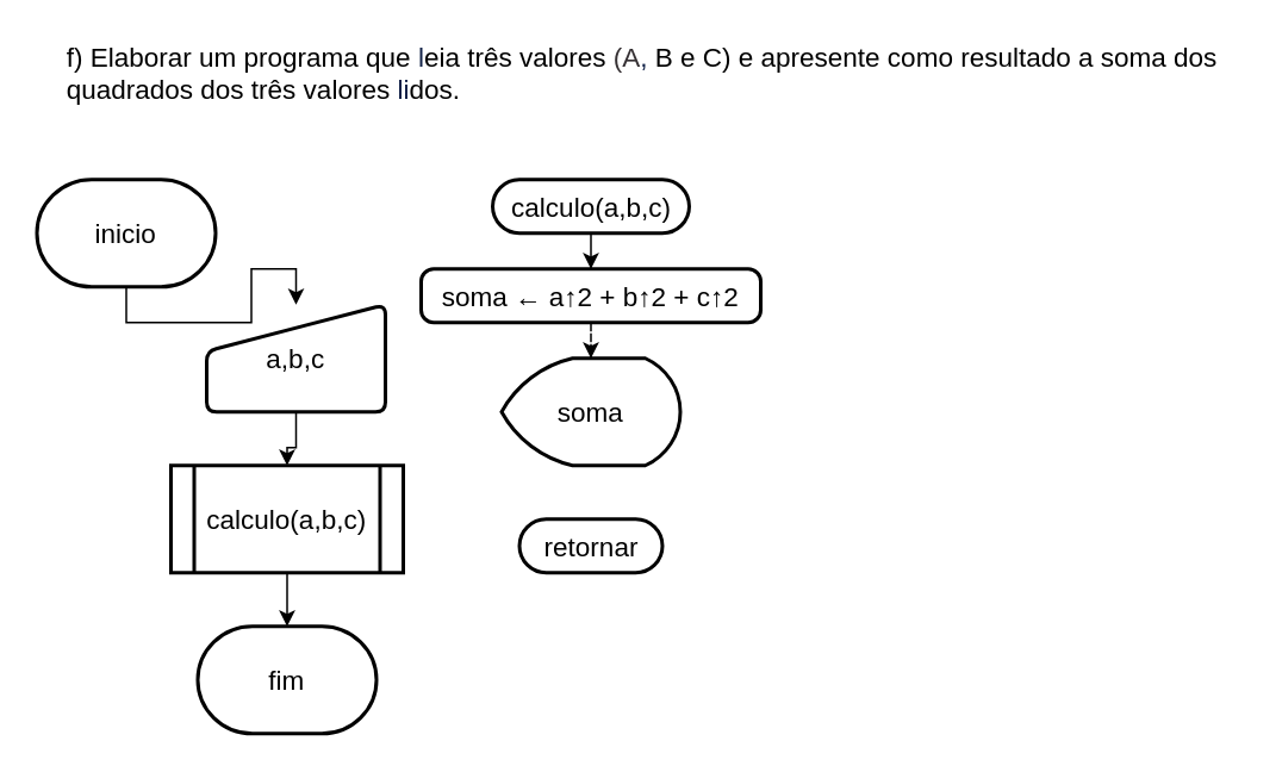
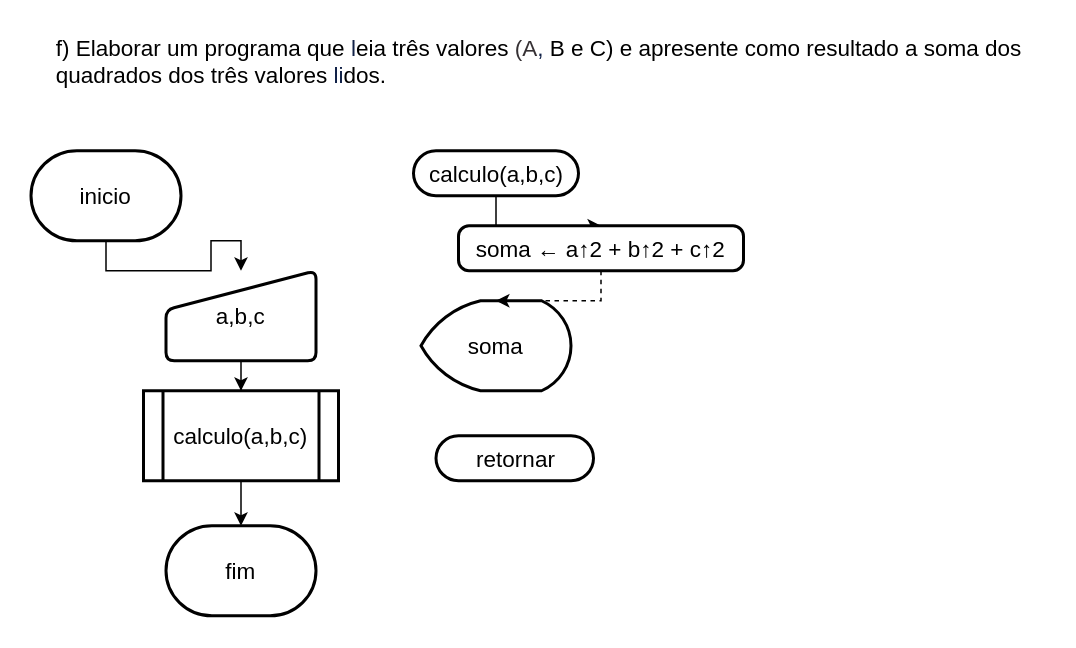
- <mxCell id="13" value="soma ← a↑2 + b↑2 + c↑2" style="rounded=1;whiteSpace=wrap;html=1;absoluteArcSize=1;arcSize=14;strokeWidth=2;fontSize=15;" vertex="1" parent="1"><mxGeometry x="235" y="150" width="190" height="30" as="geometry" /></mxCell>
+ <mxCell id="13" value="soma ← a↑2 + b↑2 + c↑2" style="rounded=1;whiteSpace=wrap;html=1;absoluteArcSize=1;arcSize=14;strokeWidth=2;fontSize=15;" vertex="1" parent="1"><mxGeometry x="305" y="150" width="190" height="30" as="geometry" /></mxCell>
- <mxCell id="7" value="a,b,c" style="html=1;strokeWidth=2;shape=manualInput;whiteSpace=wrap;rounded=1;size=26;arcSize=11;fontSize=15;" vertex="1" parent="1"><mxGeometry x="115" y="170" width="100" height="60" as="geometry" /></mxCell>
+ <mxCell id="7" value="a,b,c" style="html=1;strokeWidth=2;shape=manualInput;whiteSpace=wrap;rounded=1;size=26;arcSize=11;fontSize=15;" vertex="1" parent="1"><mxGeometry x="110" y="180" width="100" height="60" as="geometry" /></mxCell>
- <mxCell id="3" value="retornar" style="html=1;dashed=0;whitespace=wrap;shape=mxgraph.dfd.start;fontSize=15;strokeWidth=2;" vertex="1" parent="1"><mxGeometry x="290" y="290" width="80" height="30" as="geometry" /></mxCell>
+ <mxCell id="3" value="retornar" style="html=1;dashed=0;whitespace=wrap;shape=mxgraph.dfd.start;fontSize=15;strokeWidth=2;" vertex="1" parent="1"><mxGeometry x="290" y="290" width="105" height="30" as="geometry" /></mxCell>
